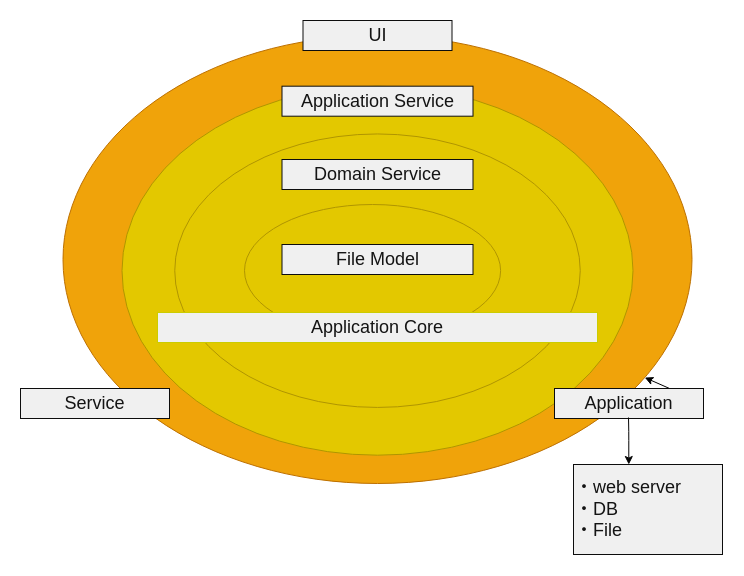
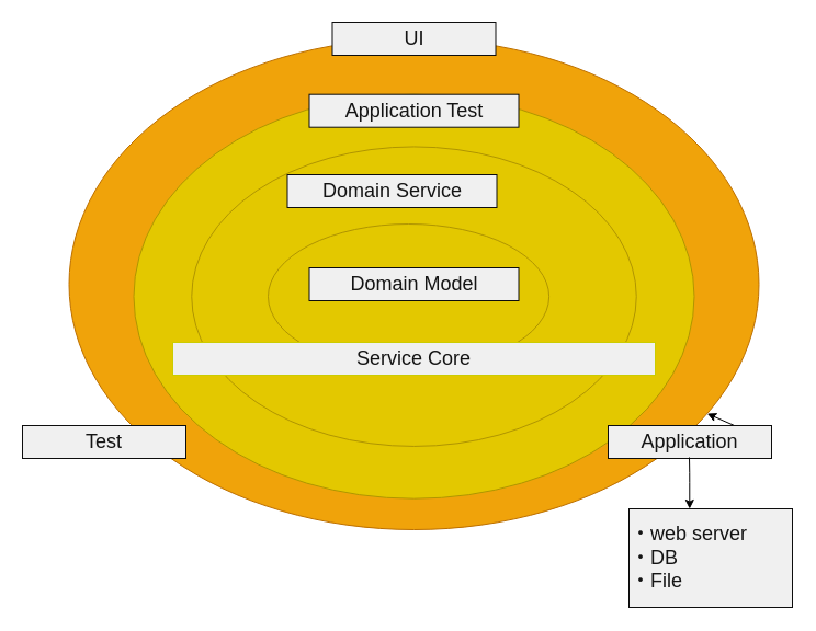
- <mxCell id="6" value="Application Service" style="text;html=1;strokeColor=#0D0D0D;fillColor=#F0F0F0;align=center;verticalAlign=middle;whiteSpace=wrap;rounded=0;fontSize=18;fontColor=#141414;" vertex="1" parent="1"><mxGeometry x="281.5" y="85.69" width="191" height="30" as="geometry" /></mxCell>
+ <mxCell id="6" value="Application Test" style="text;html=1;strokeColor=#0D0D0D;fillColor=#F0F0F0;align=center;verticalAlign=middle;whiteSpace=wrap;rounded=0;fontSize=18;fontColor=#141414;" vertex="1" parent="1"><mxGeometry x="281.5" y="85.69" width="191" height="30" as="geometry" /></mxCell>
- <mxCell id="8" value="Domain Service" style="text;html=1;strokeColor=#0D0D0D;fillColor=#F0F0F0;align=center;verticalAlign=middle;whiteSpace=wrap;rounded=0;fontSize=18;fontColor=#141414;" vertex="1" parent="1"><mxGeometry x="281.5" y="159" width="191" height="30" as="geometry" /></mxCell>
+ <mxCell id="8" value="Domain Service" style="text;html=1;strokeColor=#0D0D0D;fillColor=#F0F0F0;align=center;verticalAlign=middle;whiteSpace=wrap;rounded=0;fontSize=18;fontColor=#141414;" vertex="1" parent="1"><mxGeometry x="261.5" y="159" width="191" height="30" as="geometry" /></mxCell>
- <mxCell id="10" value="File Model" style="text;html=1;strokeColor=#0D0D0D;fillColor=#F0F0F0;align=center;verticalAlign=middle;whiteSpace=wrap;rounded=0;fontSize=18;fontColor=#141414;" vertex="1" parent="1"><mxGeometry x="281.5" y="244" width="191" height="30" as="geometry" /></mxCell>
+ <mxCell id="10" value="Domain Model" style="text;html=1;strokeColor=#0D0D0D;fillColor=#F0F0F0;align=center;verticalAlign=middle;whiteSpace=wrap;rounded=0;fontSize=18;fontColor=#141414;" vertex="1" parent="1"><mxGeometry x="281.5" y="244" width="191" height="30" as="geometry" /></mxCell>
- <mxCell id="13" value="Application Core" style="text;html=1;strokeColor=#CCCC00;fillColor=#F0F0F0;align=center;verticalAlign=middle;whiteSpace=wrap;rounded=0;fontSize=18;fontColor=#141414;" vertex="1" parent="1"><mxGeometry x="157" y="312" width="440" height="30" as="geometry" /></mxCell>
+ <mxCell id="13" value="Service Core" style="text;html=1;strokeColor=#CCCC00;fillColor=#F0F0F0;align=center;verticalAlign=middle;whiteSpace=wrap;rounded=0;fontSize=18;fontColor=#141414;" vertex="1" parent="1"><mxGeometry x="157" y="312" width="440" height="30" as="geometry" /></mxCell>
- <mxCell id="11" value="Service" style="text;html=1;strokeColor=#0D0D0D;fillColor=#F0F0F0;align=center;verticalAlign=middle;whiteSpace=wrap;rounded=0;fontSize=18;fontColor=#141414;" vertex="1" parent="1"><mxGeometry x="20" y="388" width="149" height="30" as="geometry" /></mxCell>
+ <mxCell id="11" value="Test" style="text;html=1;strokeColor=#0D0D0D;fillColor=#F0F0F0;align=center;verticalAlign=middle;whiteSpace=wrap;rounded=0;fontSize=18;fontColor=#141414;" vertex="1" parent="1"><mxGeometry x="20" y="388" width="149" height="30" as="geometry" /></mxCell>
